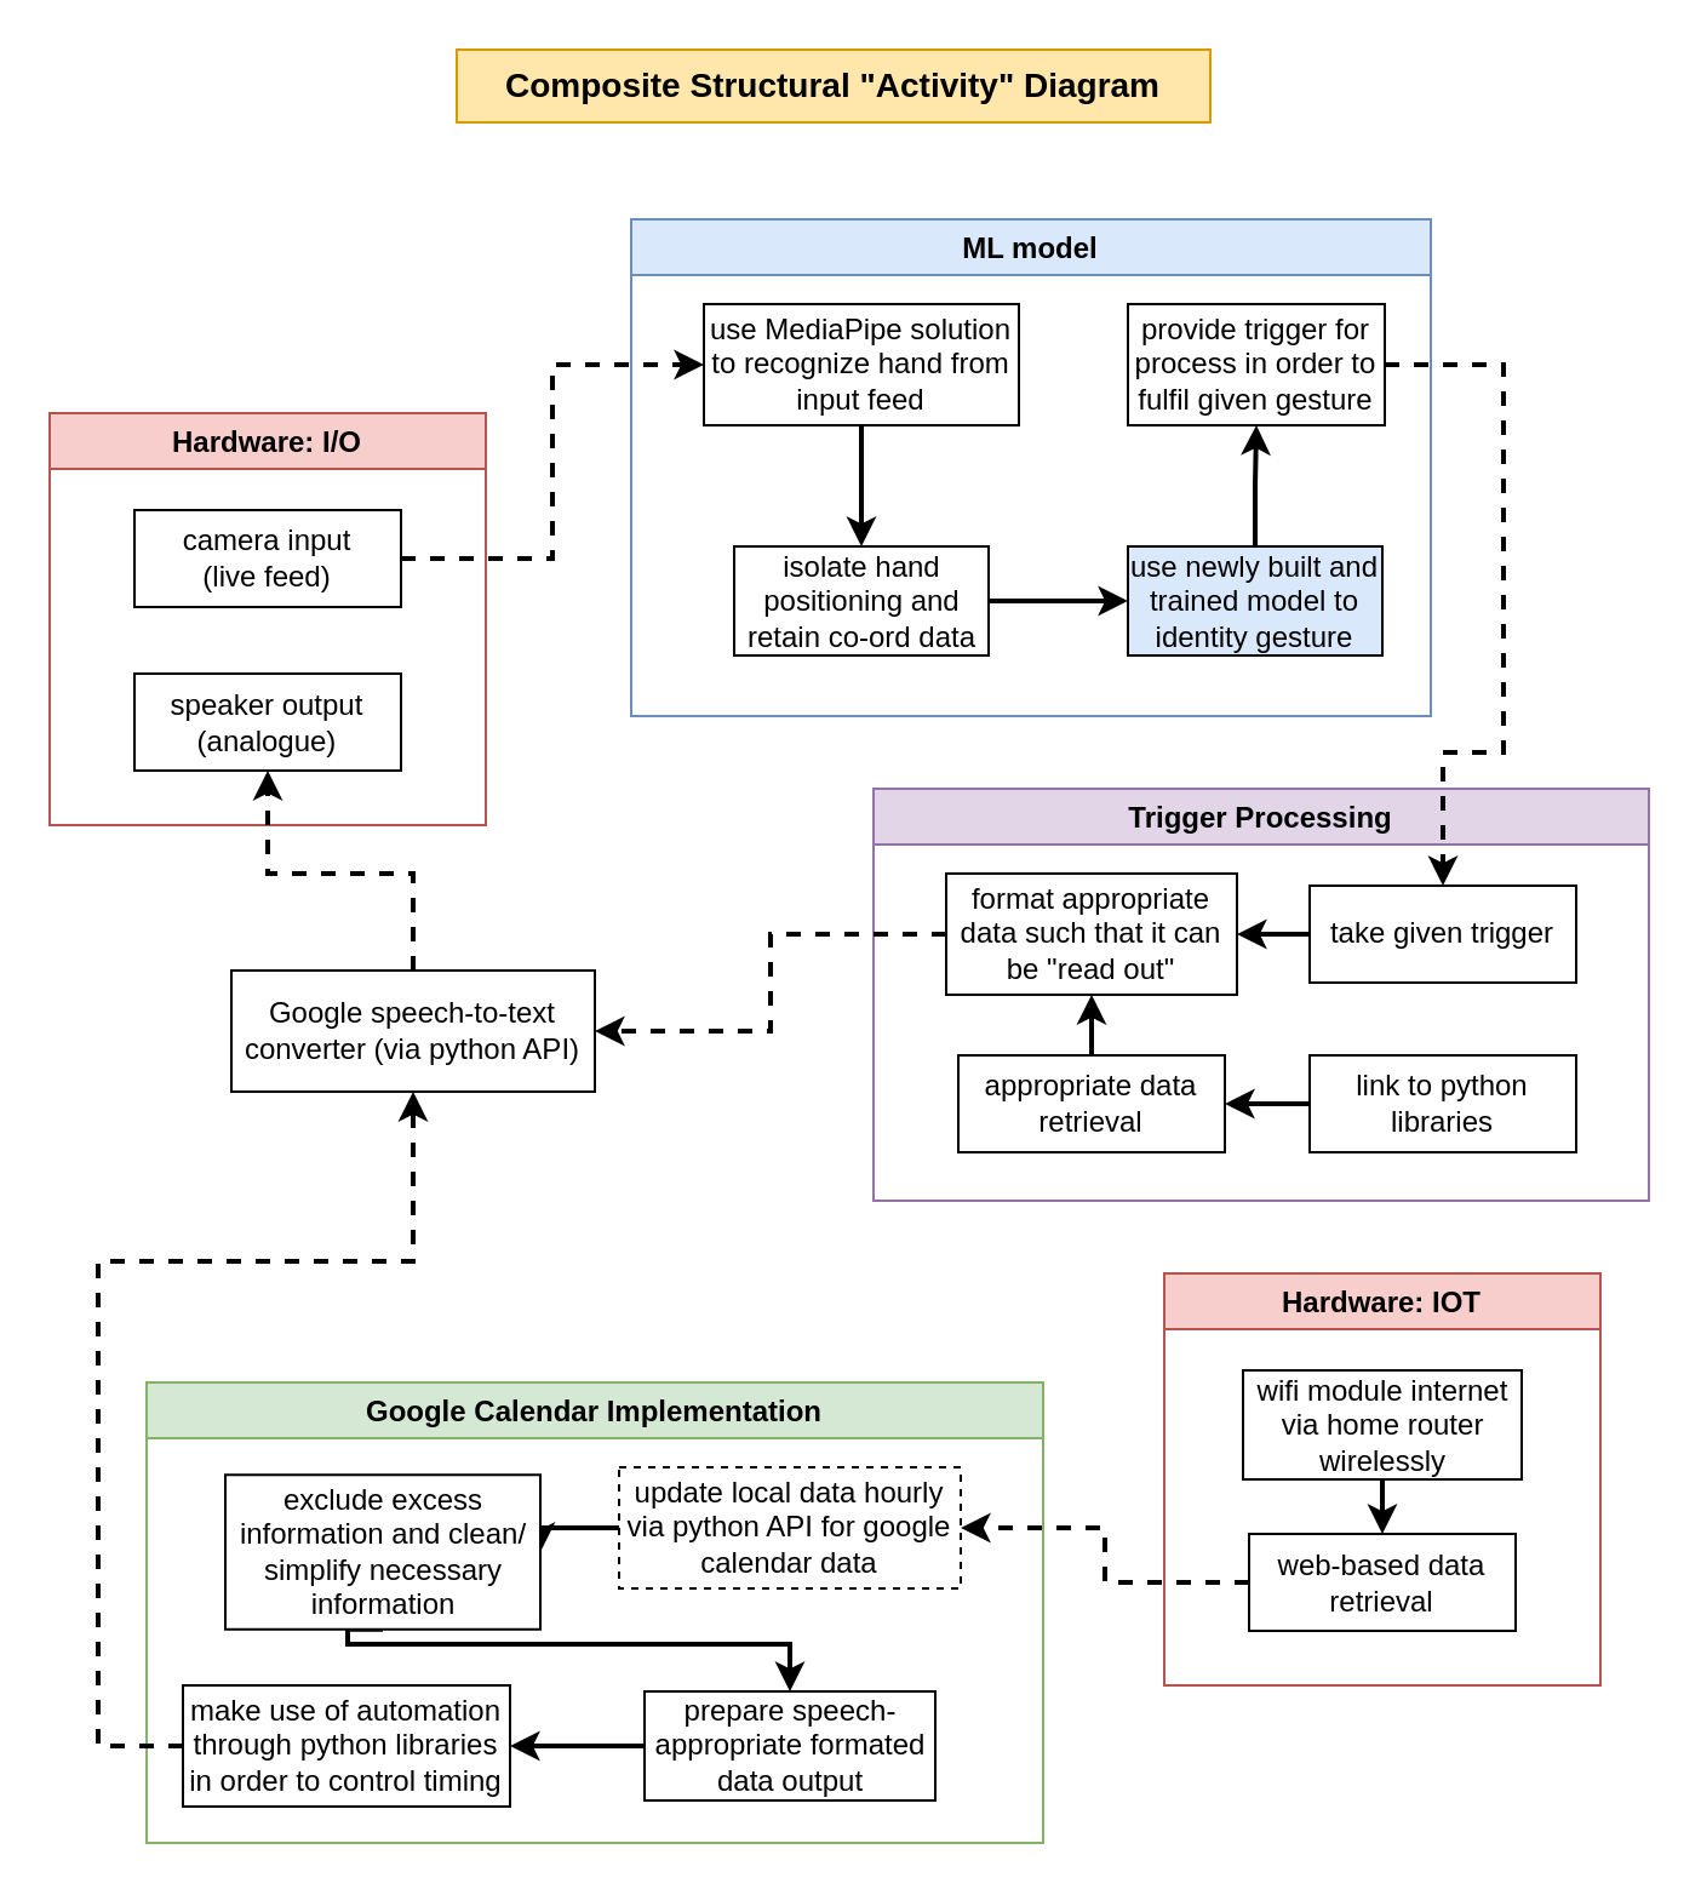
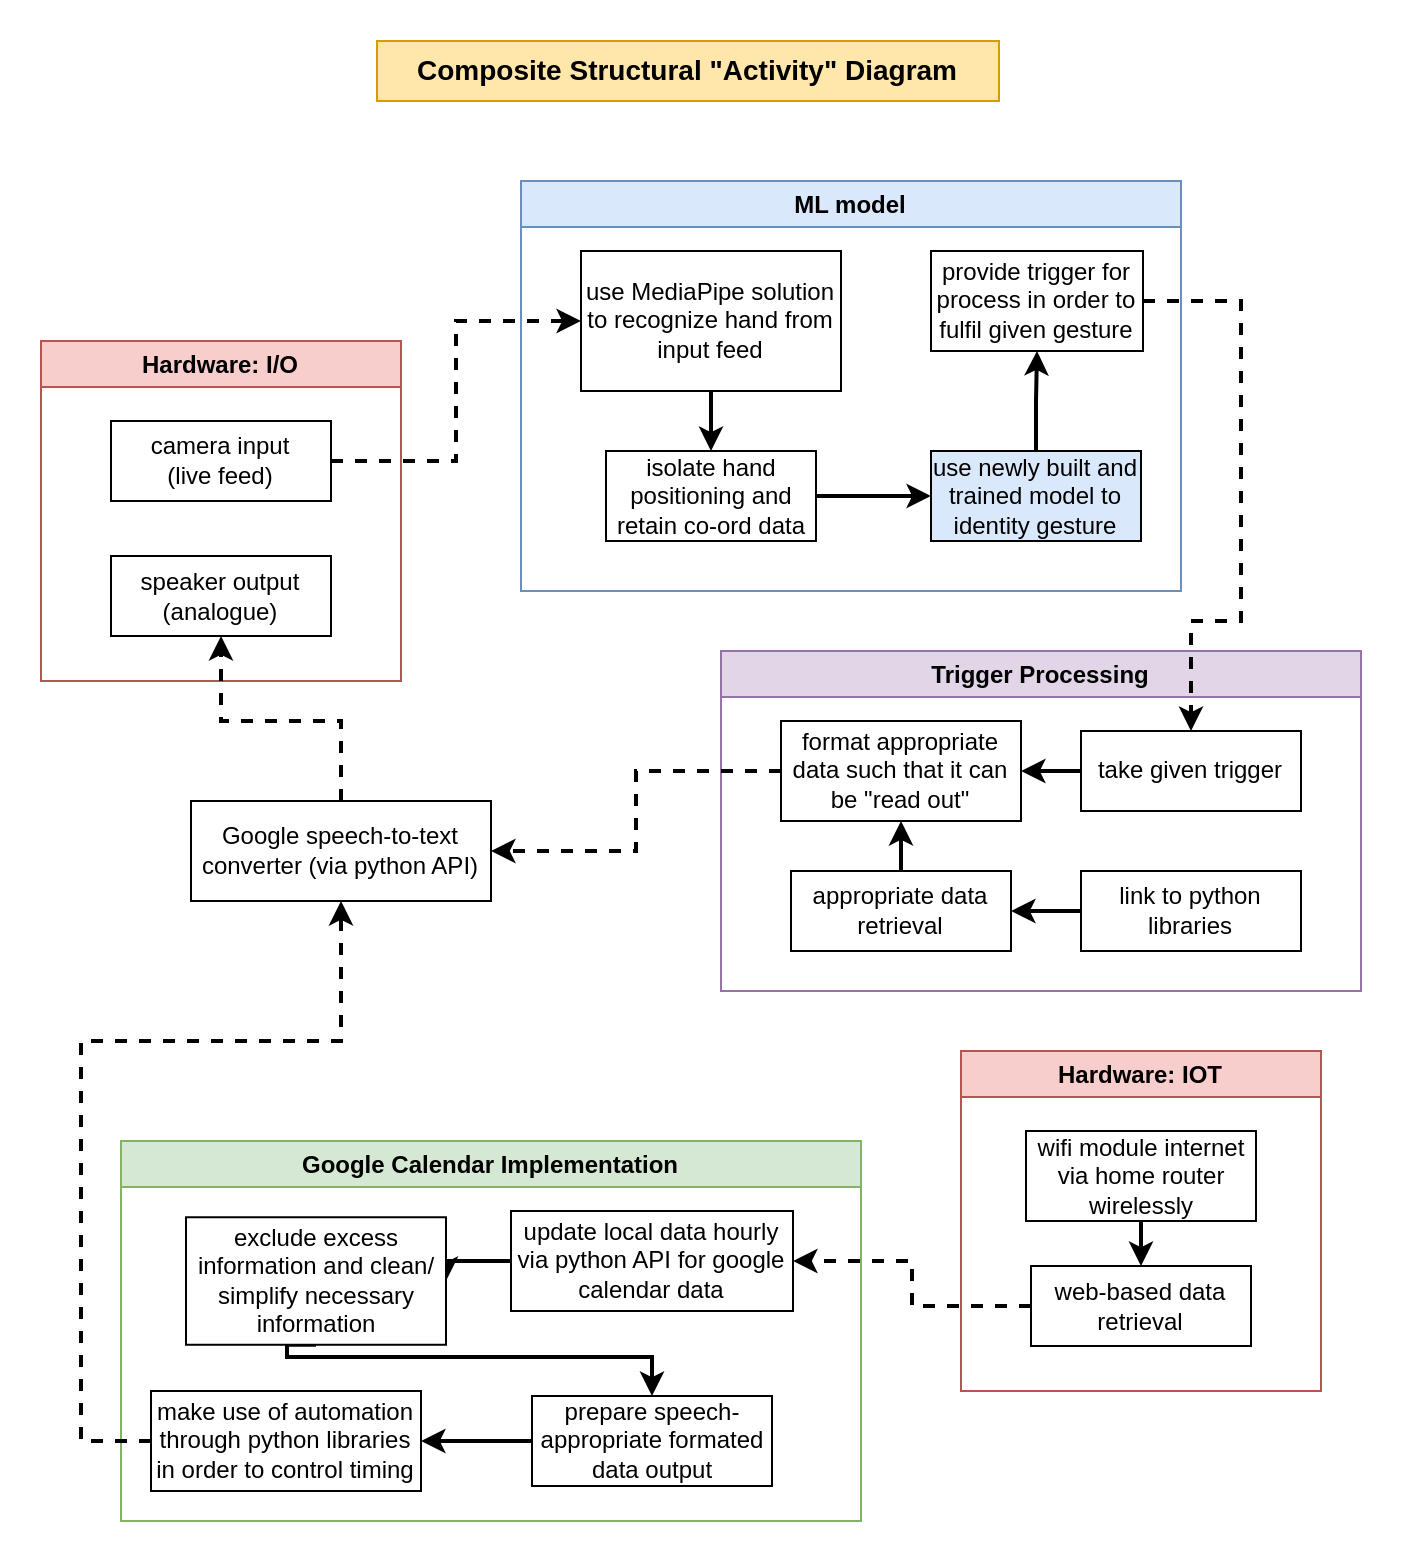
- <mxCell id="4" value="use MediaPipe solution to recognize hand from input feed" style="whiteSpace=wrap;html=1;" vertex="1" parent="2"><mxGeometry x="30" y="35" width="130" height="50" as="geometry" /></mxCell>
+ <mxCell id="4" value="use MediaPipe solution to recognize hand from input feed" style="whiteSpace=wrap;html=1;" vertex="1" parent="2"><mxGeometry x="30" y="35" width="130" height="70" as="geometry" /></mxCell>
- <mxCell id="28" value="update local data hourly via python API for google calendar data" style="whiteSpace=wrap;html=1;dashed=1;" vertex="1" parent="26"><mxGeometry x="195" y="35" width="141" height="50" as="geometry" /></mxCell>
+ <mxCell id="28" value="update local data hourly via python API for google calendar data" style="whiteSpace=wrap;html=1;" vertex="1" parent="26"><mxGeometry x="195" y="35" width="141" height="50" as="geometry" /></mxCell>
